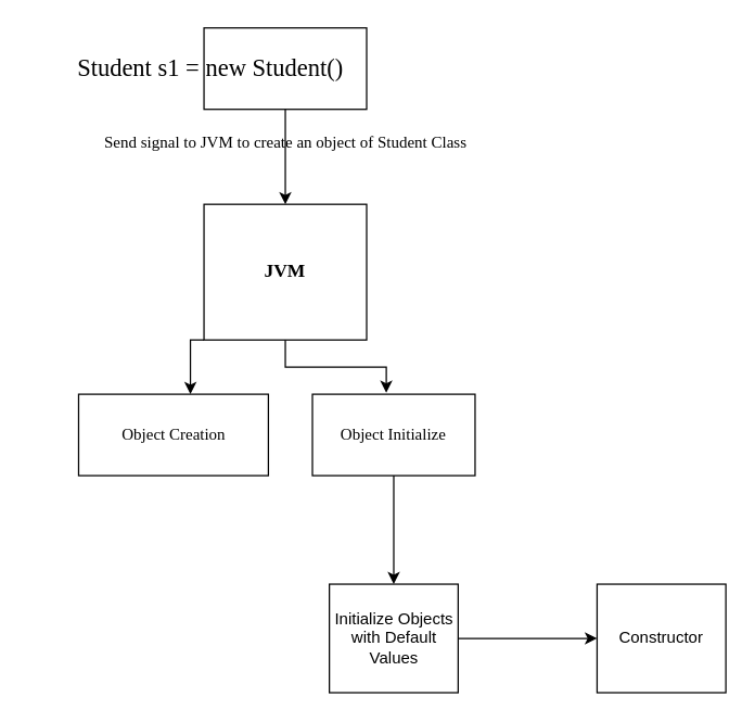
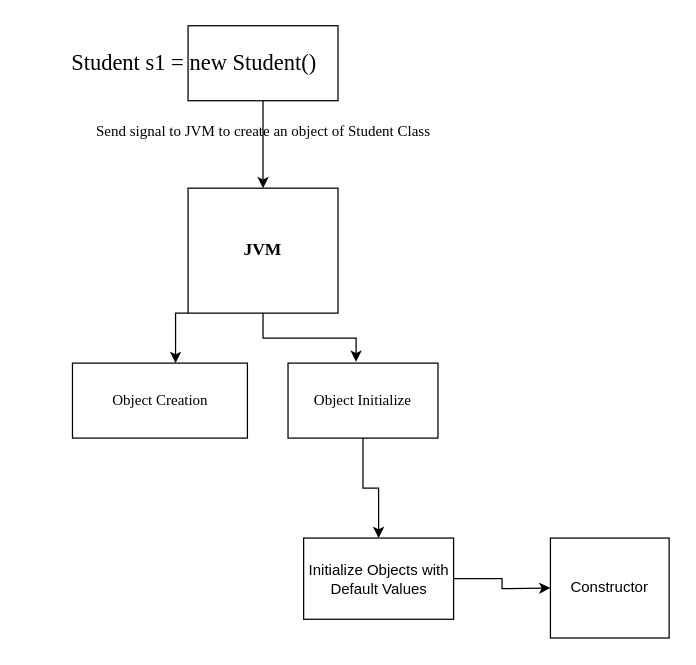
- <mxCell id="13" value="Initialize Objects with Default Values" style="whiteSpace=wrap;html=1;fillColor=none;rounded=0;" vertex="1" parent="1"><mxGeometry x="242.5" y="430" width="95" height="80" as="geometry" /></mxCell>
+ <mxCell id="13" value="Initialize Objects with Default Values" style="whiteSpace=wrap;html=1;fillColor=none;rounded=0;" vertex="1" parent="1"><mxGeometry x="242.5" y="430" width="120" height="65" as="geometry" /></mxCell>
